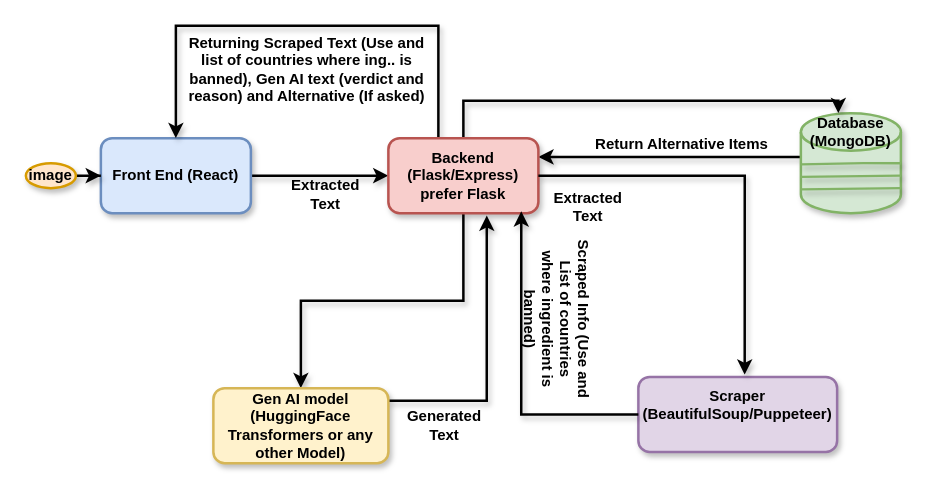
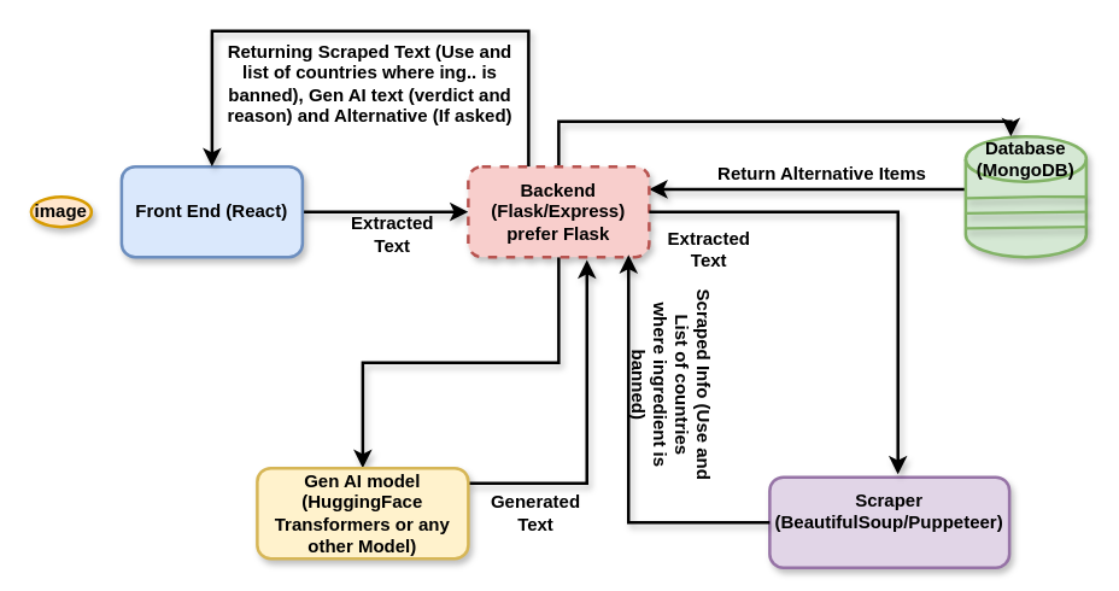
- <mxCell id="13" value="" style="edgeStyle=orthogonalEdgeStyle;rounded=0;orthogonalLoop=1;jettySize=auto;html=1;strokeWidth=2;shadow=1;fontStyle=1" parent="1" source="14" target="5" edge="1"><mxGeometry relative="1" as="geometry" /></mxCell>
- <mxCell id="9" value="Backend (Flask/Express)&lt;div&gt;prefer Flask&lt;/div&gt;" style="rounded=1;whiteSpace=wrap;html=1;fillColor=#f8cecc;strokeColor=#b85450;strokeWidth=2;shadow=1;fontStyle=1" parent="1" vertex="1"><mxGeometry x="310" y="110" width="120" height="60" as="geometry" /></mxCell>
+ <mxCell id="9" value="Backend (Flask/Express)&lt;div&gt;prefer Flask&lt;/div&gt;" style="rounded=1;whiteSpace=wrap;html=1;fillColor=#f8cecc;strokeColor=#b85450;strokeWidth=2;shadow=1;fontStyle=1;dashed=1;" parent="1" vertex="1"><mxGeometry x="310" y="110" width="120" height="60" as="geometry" /></mxCell>
- <mxCell id="12" value="Scraper (BeautifulSoup/Puppeteer)&lt;div&gt;&lt;br&gt;&lt;/div&gt;" style="rounded=1;whiteSpace=wrap;html=1;fillColor=#e1d5e7;strokeColor=#9673a6;strokeWidth=2;shadow=1;fontStyle=1" parent="1" vertex="1"><mxGeometry x="510" y="301" width="159" height="60" as="geometry" /></mxCell>
+ <mxCell id="12" value="Scraper (BeautifulSoup/Puppeteer)&lt;div&gt;&lt;br&gt;&lt;/div&gt;" style="rounded=1;whiteSpace=wrap;html=1;fillColor=#e1d5e7;strokeColor=#9673a6;strokeWidth=2;shadow=1;fontStyle=1" parent="1" vertex="1"><mxGeometry x="510" y="316" width="159" height="60" as="geometry" /></mxCell>
